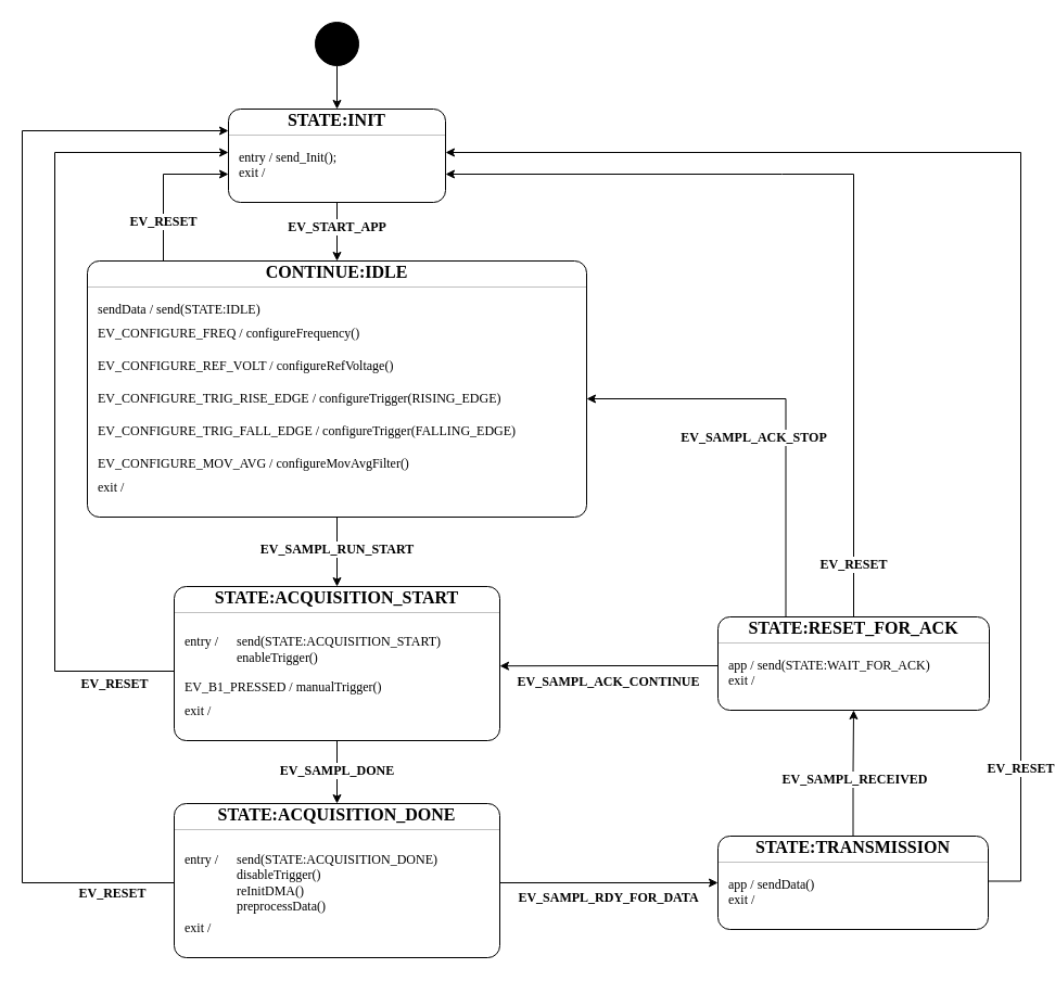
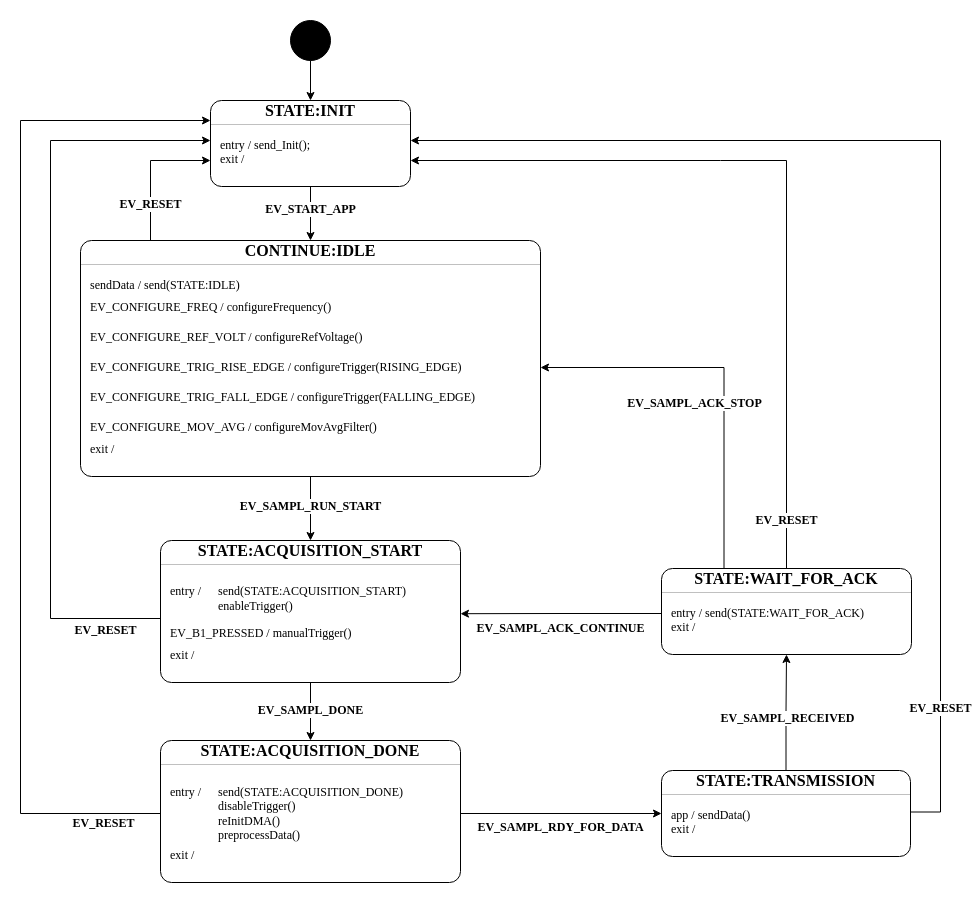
- <mxCell id="46" value="&lt;span style=&quot;&quot;&gt;&lt;b&gt;&lt;font style=&quot;font-size: 16px;&quot;&gt;STATE:RESET_FOR_ACK&lt;/font&gt;&lt;/b&gt;&lt;/span&gt;" style="html=1;align=center;spacing=0;verticalAlign=middle;strokeColor=none;fillColor=none;whiteSpace=wrap;fontFamily=Tahoma;" parent="45" vertex="1"><mxGeometry width="250" height="20" as="geometry" /></mxCell>
+ <mxCell id="46" value="&lt;span style=&quot;&quot;&gt;&lt;b&gt;&lt;font style=&quot;font-size: 16px;&quot;&gt;STATE:WAIT_FOR_ACK&lt;/font&gt;&lt;/b&gt;&lt;/span&gt;" style="html=1;align=center;spacing=0;verticalAlign=middle;strokeColor=none;fillColor=none;whiteSpace=wrap;fontFamily=Tahoma;" parent="45" vertex="1"><mxGeometry width="250" height="20" as="geometry" /></mxCell>
- <mxCell id="49" value="&lt;span style=&quot;&quot;&gt;app /&amp;nbsp;&lt;/span&gt;&lt;span style=&quot;&quot;&gt;send(STATE:WAIT_FOR_ACK)&lt;/span&gt;" style="html=1;align=left;spacing=0;spacingLeft=10;verticalAlign=middle;strokeColor=none;fillColor=none;whiteSpace=wrap;fontFamily=Tahoma;" parent="45" vertex="1"><mxGeometry y="38" width="250" height="14" as="geometry" /></mxCell>
+ <mxCell id="49" value="&lt;span style=&quot;&quot;&gt;entry /&amp;nbsp;&lt;/span&gt;&lt;span style=&quot;&quot;&gt;send(STATE:WAIT_FOR_ACK)&lt;/span&gt;" style="html=1;align=left;spacing=0;spacingLeft=10;verticalAlign=middle;strokeColor=none;fillColor=none;whiteSpace=wrap;fontFamily=Tahoma;" parent="45" vertex="1"><mxGeometry y="38" width="250" height="14" as="geometry" /></mxCell>
